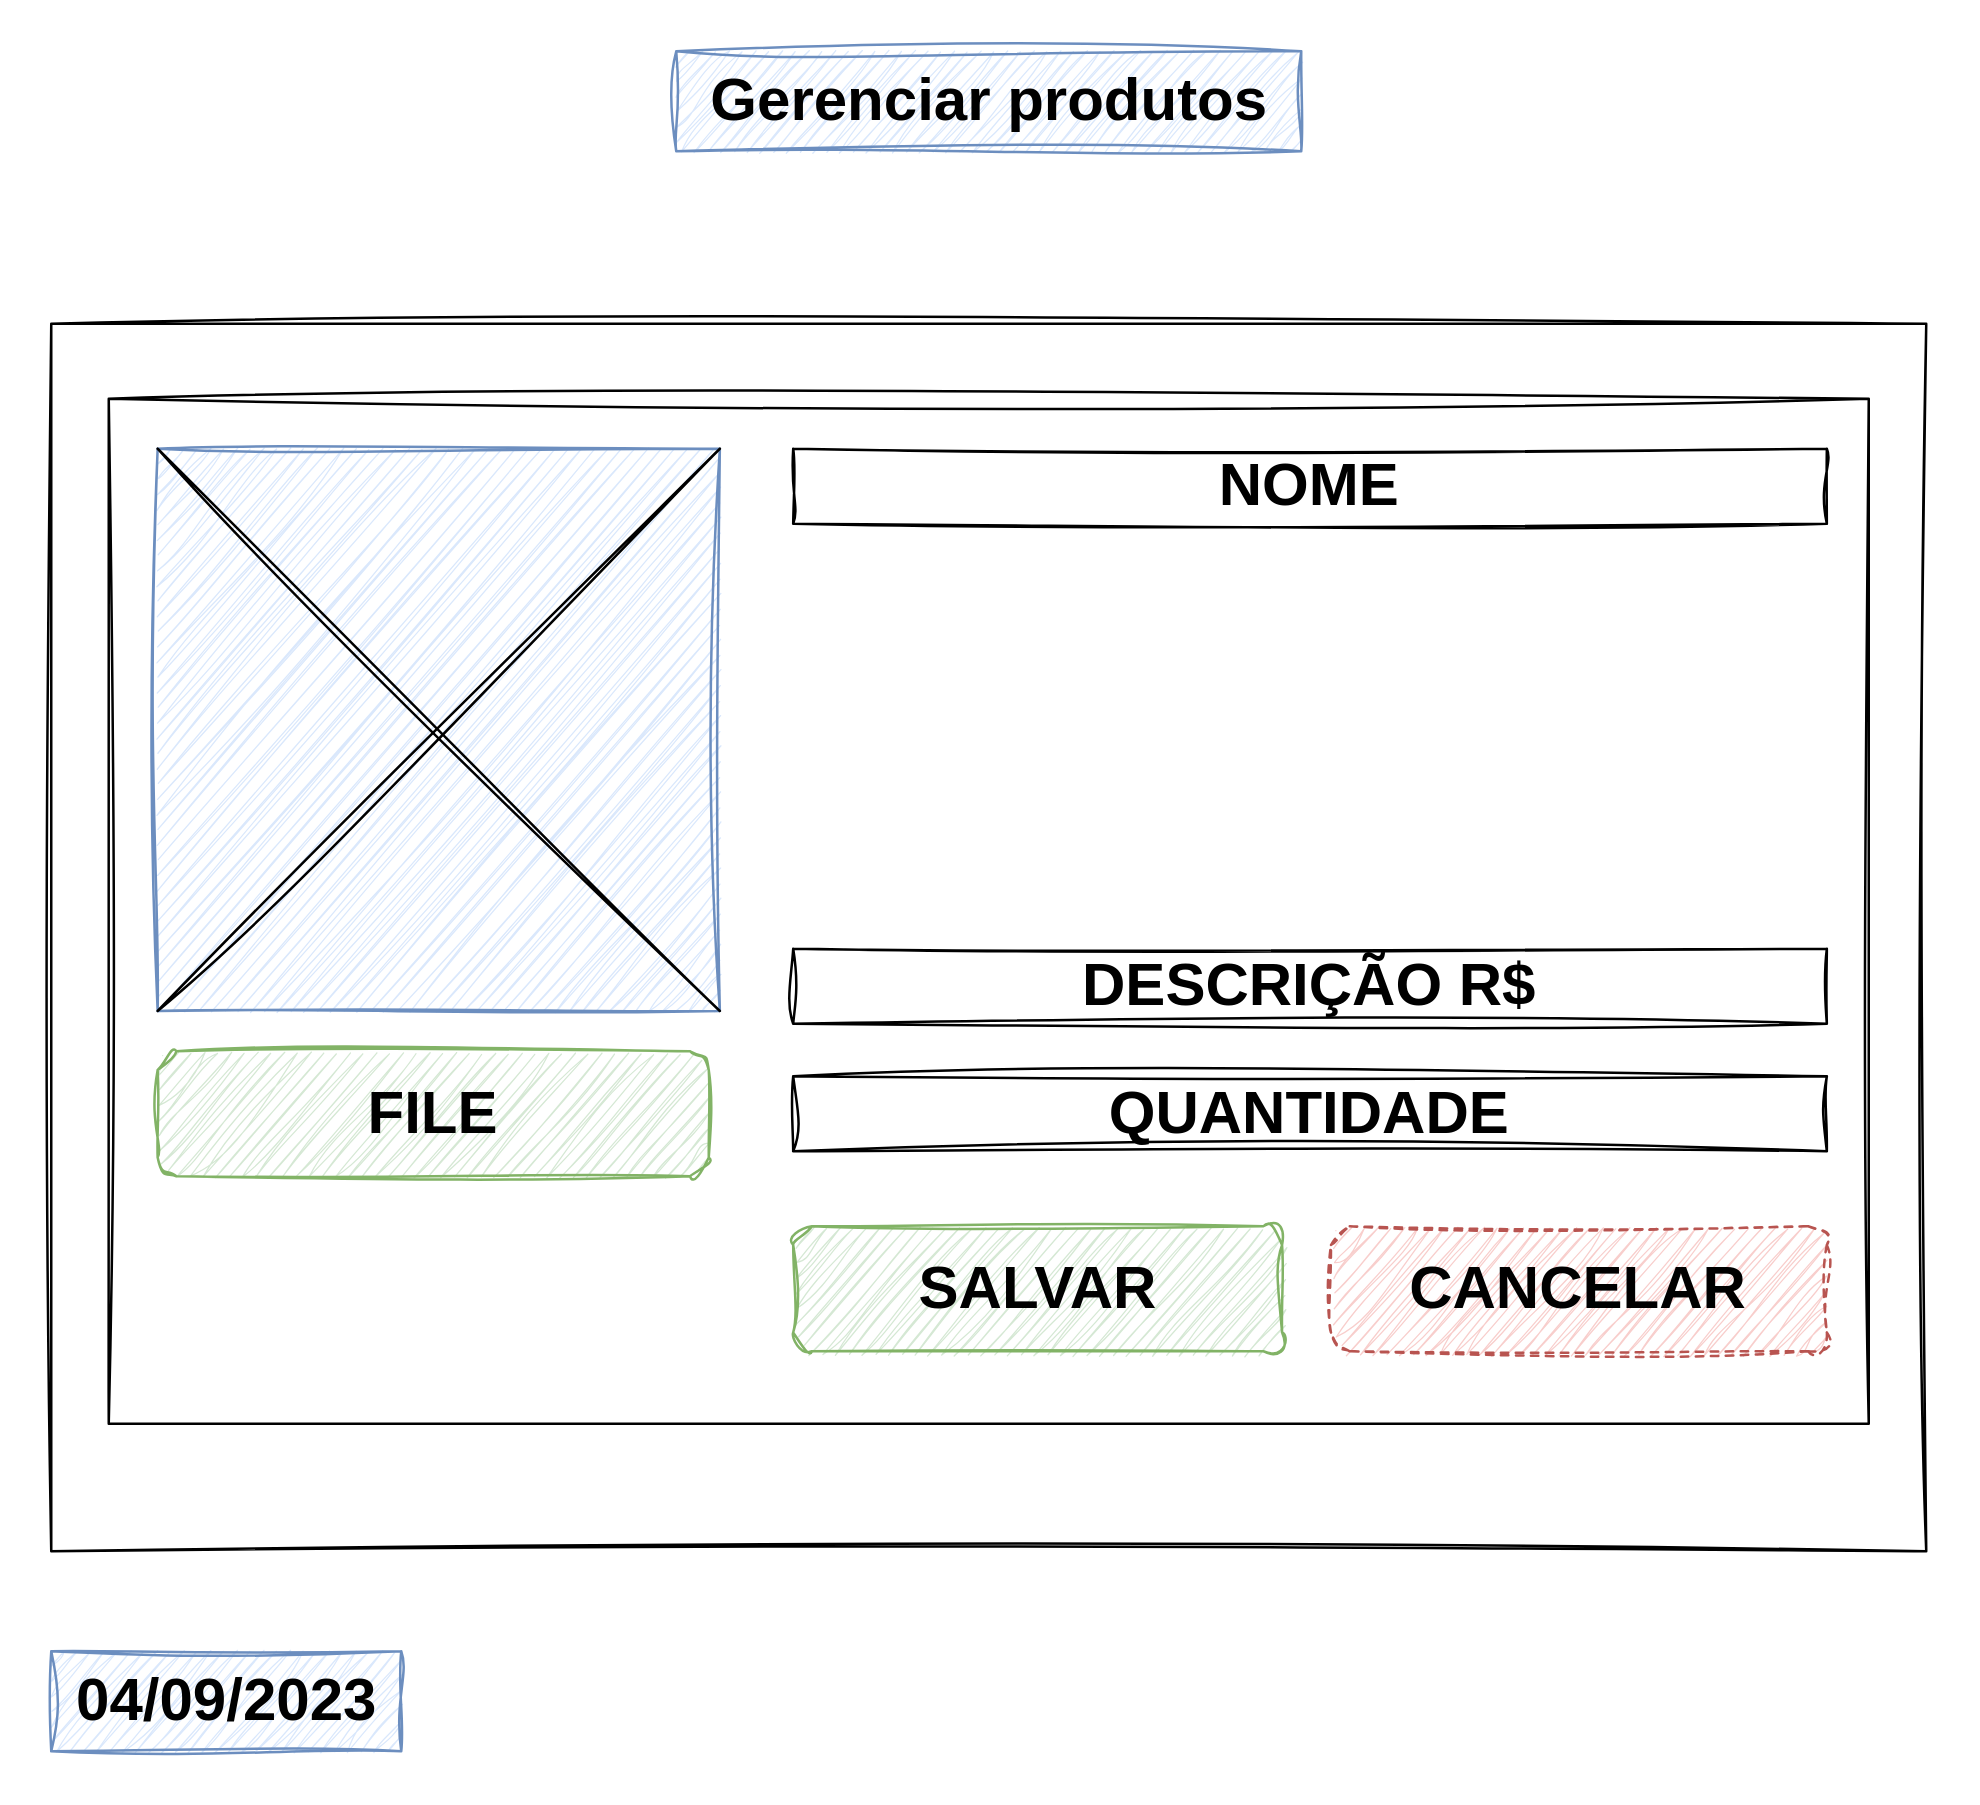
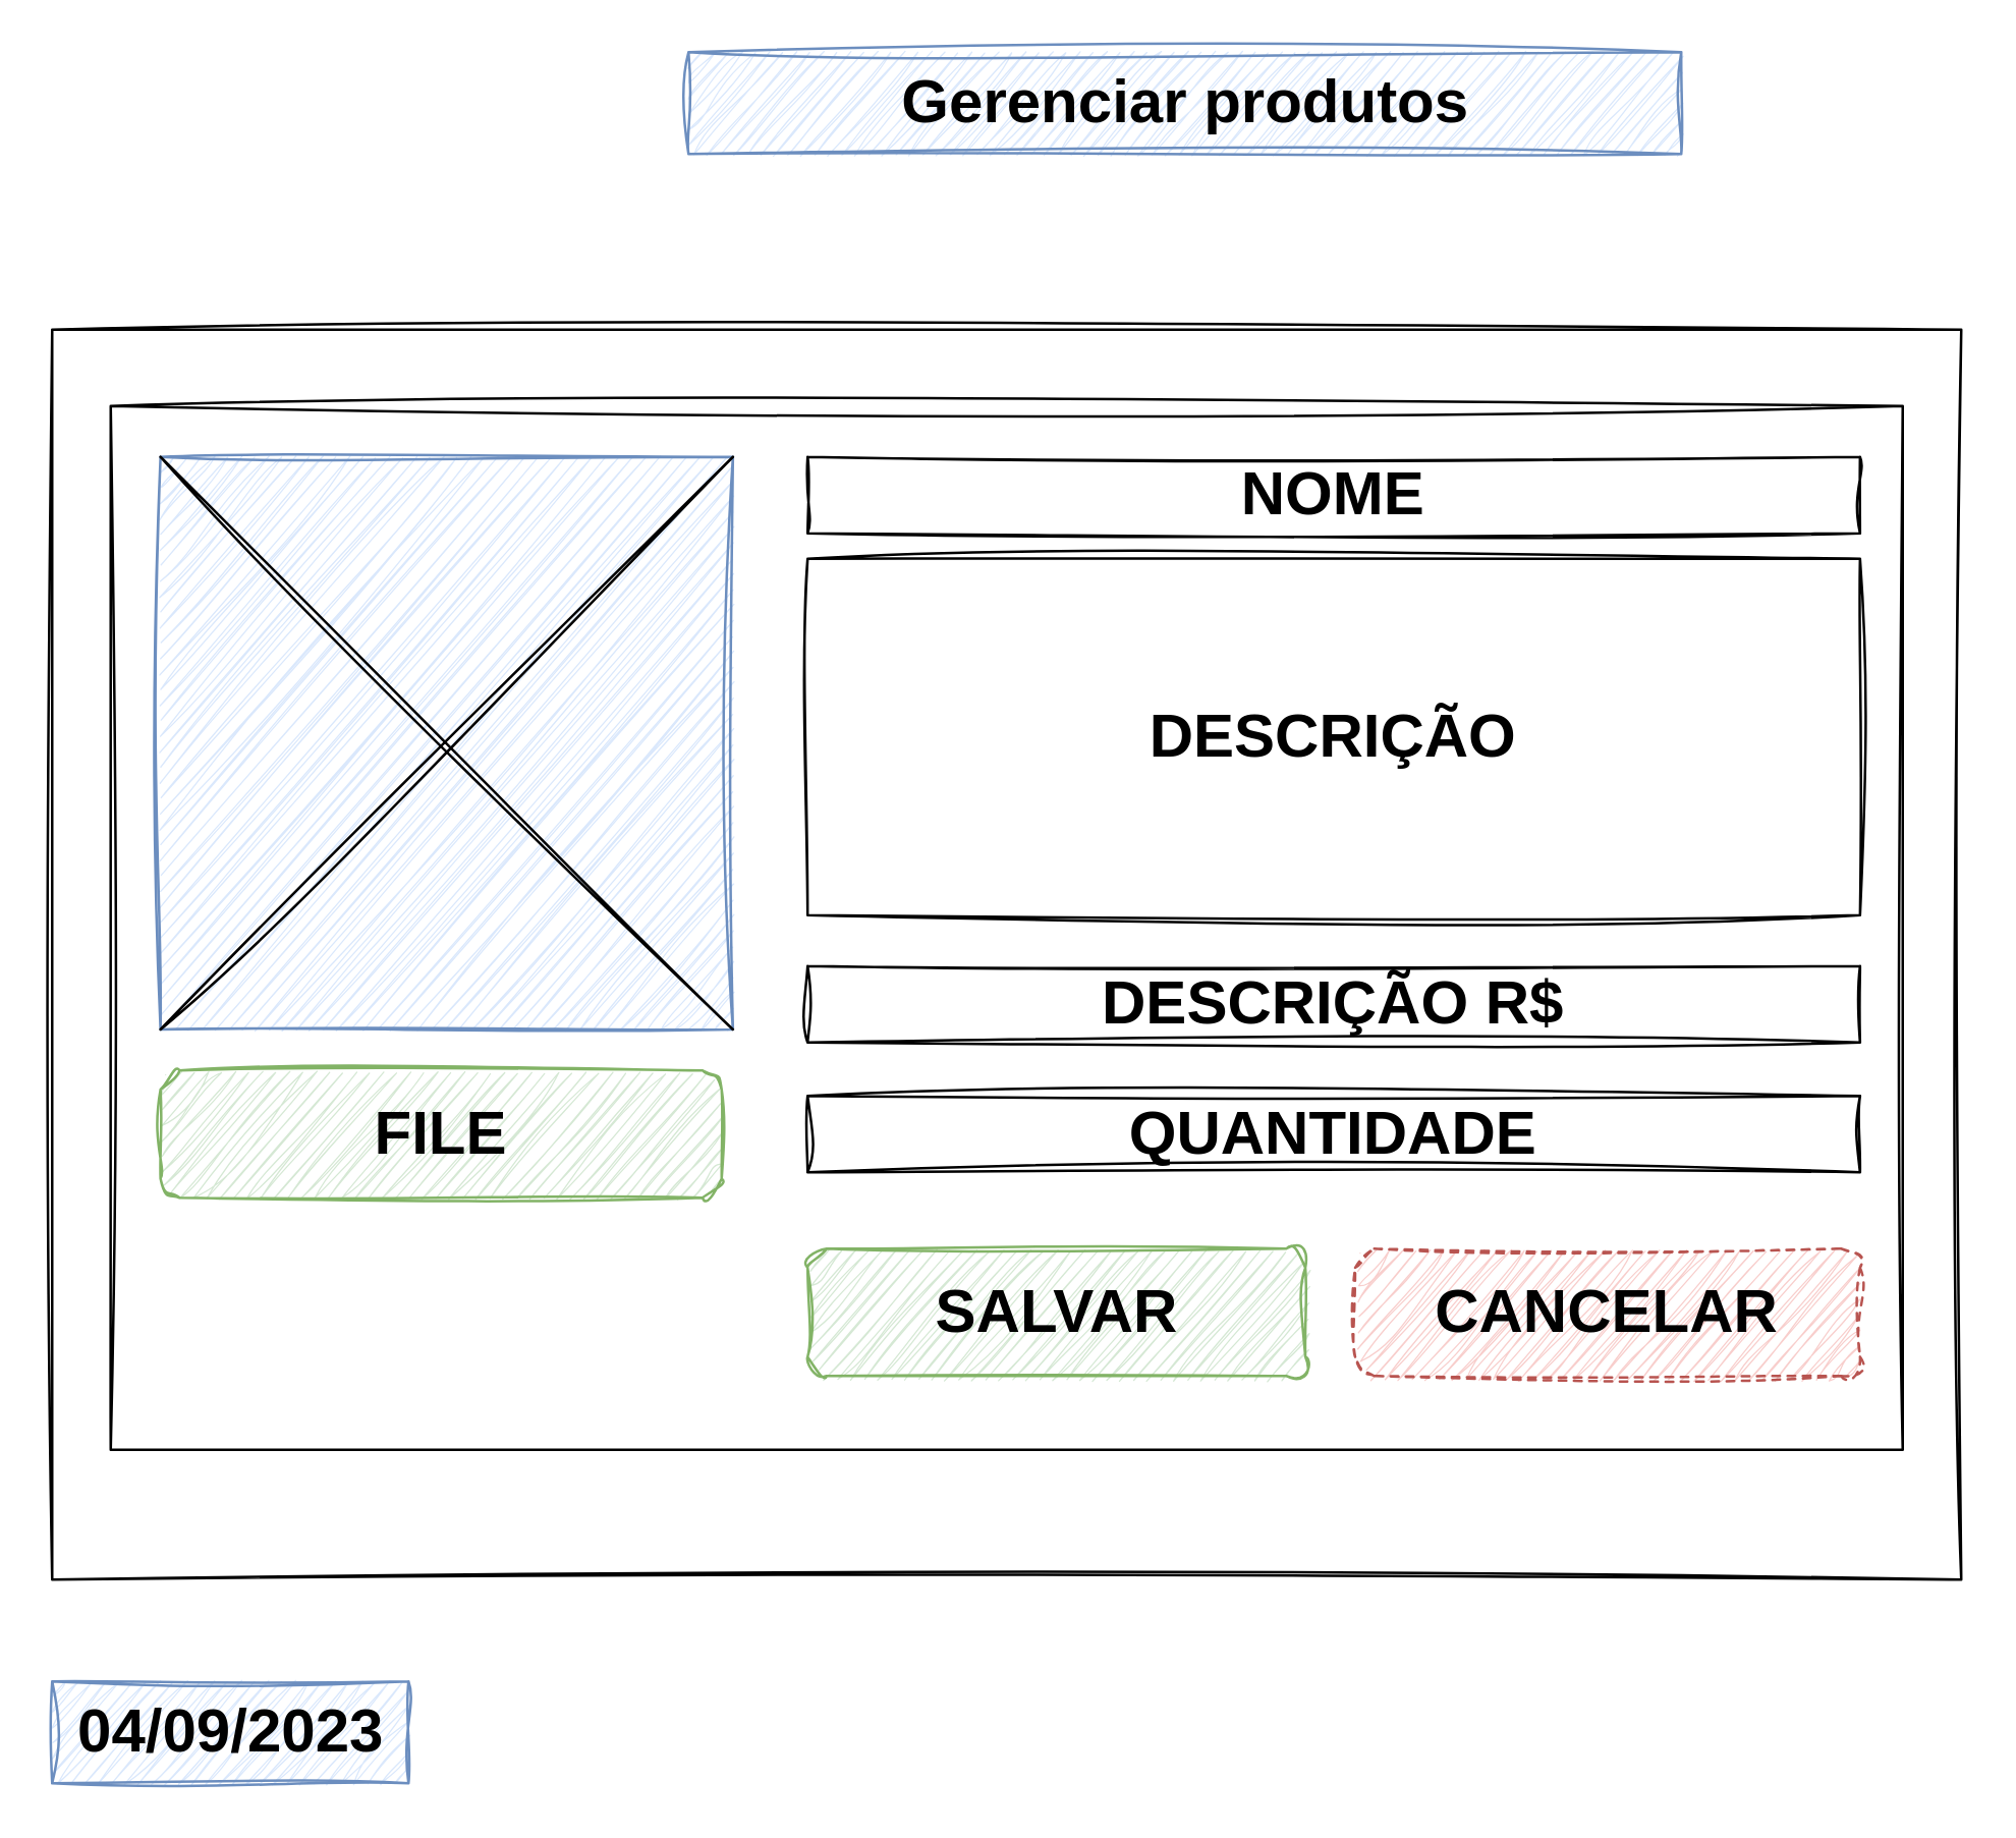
- <mxCell id="15" value="&lt;font style=&quot;font-size: 24px;&quot;&gt;&lt;b&gt;Gerenciar produtos&lt;/b&gt;&lt;/font&gt;" style="text;html=1;align=center;verticalAlign=middle;resizable=0;points=[];autosize=1;strokeColor=#6c8ebf;fillColor=#dae8fc;fontSize=12;fontFamily=Helvetica;sketch=1;curveFitting=1;jiggle=2;" parent="1" vertex="1"><mxGeometry x="270" y="20" width="250" height="40" as="geometry" /></mxCell>
+ <mxCell id="15" value="&lt;font style=&quot;font-size: 24px;&quot;&gt;&lt;b&gt;Gerenciar produtos&lt;/b&gt;&lt;/font&gt;" style="text;html=1;align=center;verticalAlign=middle;resizable=0;points=[];autosize=1;strokeColor=#6c8ebf;fillColor=#dae8fc;fontSize=12;fontFamily=Helvetica;sketch=1;curveFitting=1;jiggle=2;" parent="1" vertex="1"><mxGeometry x="270" y="20" width="390" height="40" as="geometry" /></mxCell>
+ <mxCell id="9" value="&lt;span style=&quot;font-size: 24px;&quot;&gt;&lt;b&gt;DESCRIÇÃO&lt;/b&gt;&lt;/span&gt;" style="rounded=0;whiteSpace=wrap;html=1;align=center;sketch=1;curveFitting=1;jiggle=2;" parent="3" vertex="1"><mxGeometry x="273.778" y="60" width="413.463" height="140" as="geometry" /></mxCell>
